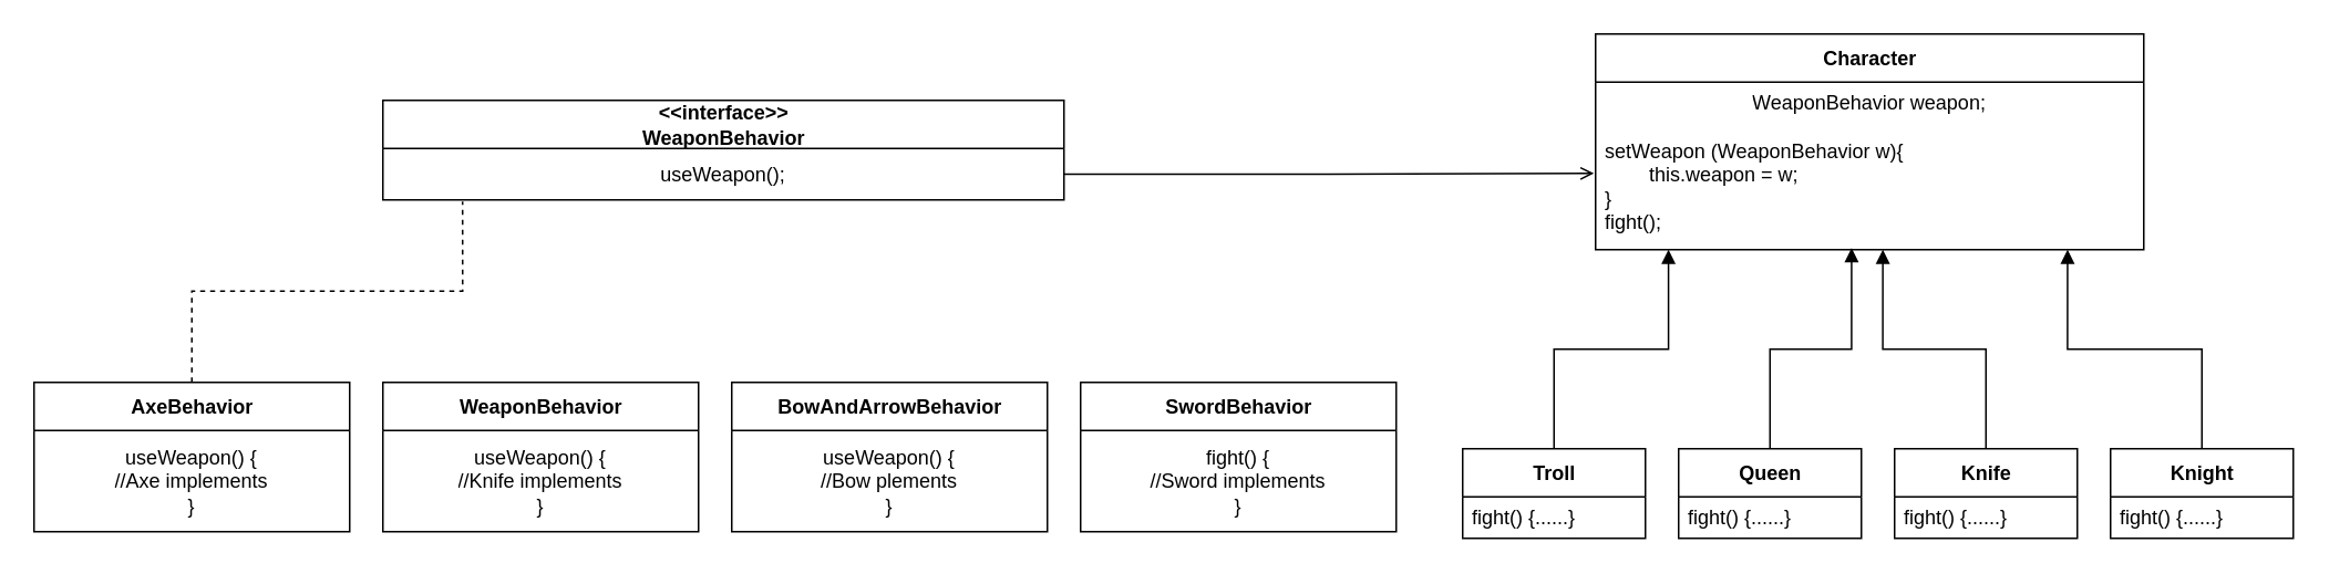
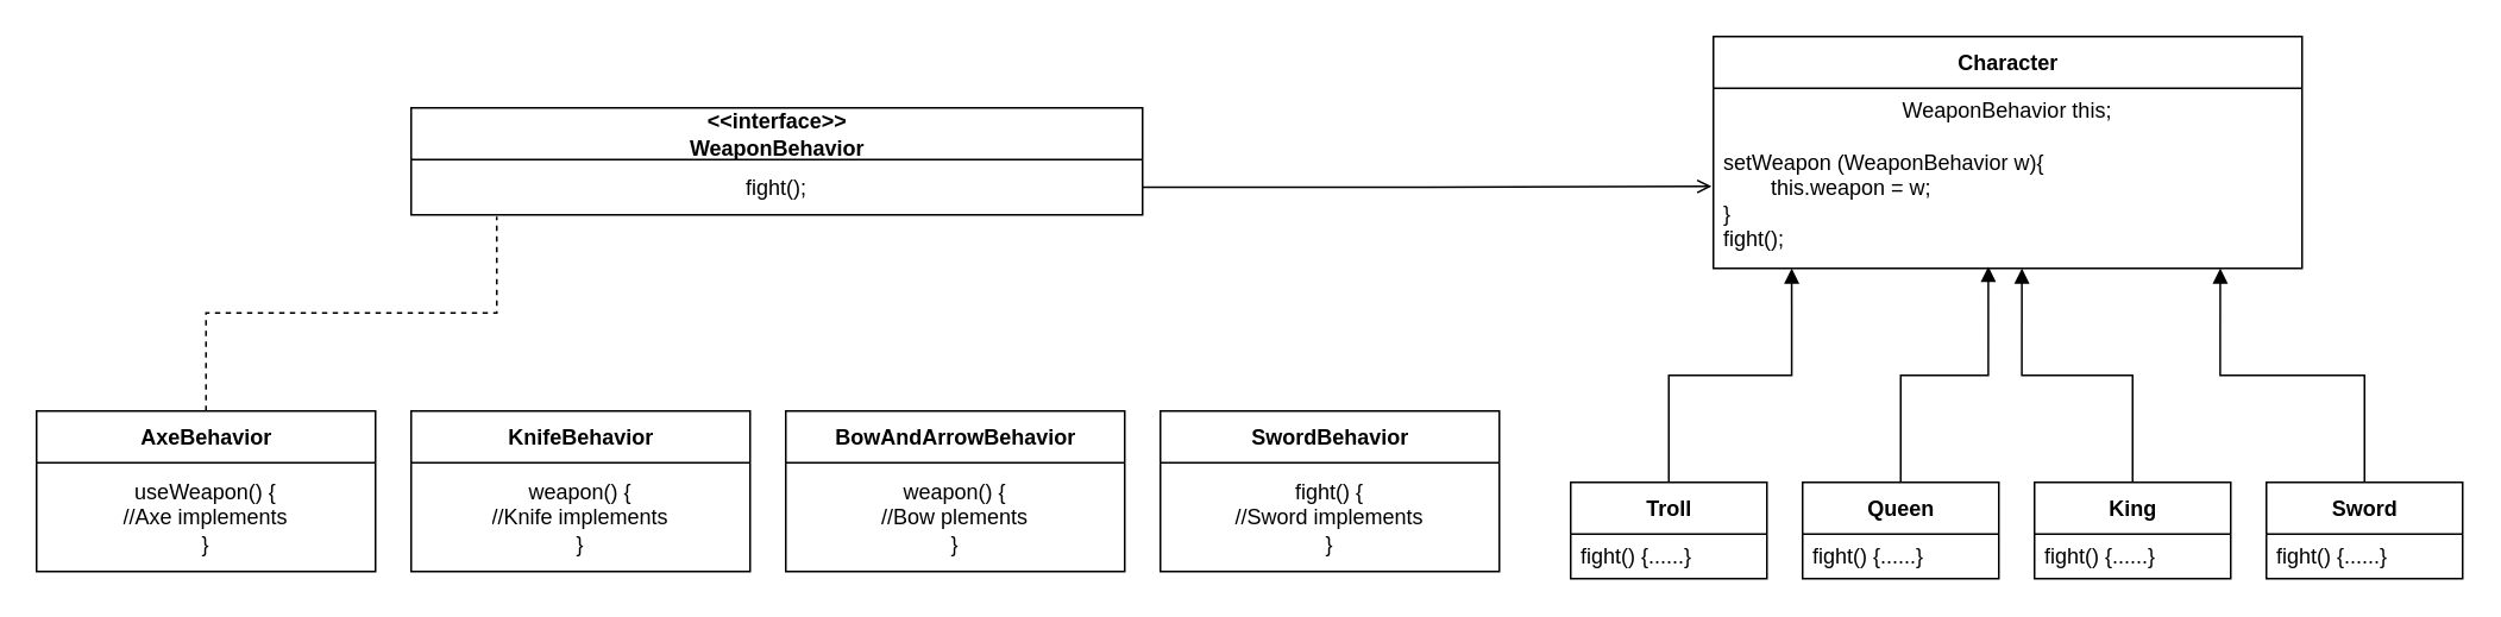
- <mxCell id="14" value="WeaponBehavior weapon;" style="text;html=1;strokeColor=none;fillColor=none;align=center;verticalAlign=middle;spacingLeft=4;spacingRight=4;overflow=hidden;rotatable=0;points=[[0,0.5],[1,0.5]];portConstraint=eastwest;" vertex="1" parent="13"><mxGeometry y="29" width="330" height="25" as="geometry" /></mxCell>
+ <mxCell id="14" value="WeaponBehavior this;" style="text;html=1;strokeColor=none;fillColor=none;align=center;verticalAlign=middle;spacingLeft=4;spacingRight=4;overflow=hidden;rotatable=0;points=[[0,0.5],[1,0.5]];portConstraint=eastwest;" vertex="1" parent="13"><mxGeometry y="29" width="330" height="25" as="geometry" /></mxCell>
- <mxCell id="12" value="useWeapon();" style="text;html=1;strokeColor=none;fillColor=none;align=center;verticalAlign=middle;spacingLeft=4;spacingRight=4;overflow=hidden;rotatable=0;points=[[0,0.5],[1,0.5]];portConstraint=eastwest;" vertex="1" parent="11"><mxGeometry y="29" width="410" height="31" as="geometry" /></mxCell>
+ <mxCell id="12" value="fight();" style="text;html=1;strokeColor=none;fillColor=none;align=center;verticalAlign=middle;spacingLeft=4;spacingRight=4;overflow=hidden;rotatable=0;points=[[0,0.5],[1,0.5]];portConstraint=eastwest;" vertex="1" parent="11"><mxGeometry y="29" width="410" height="31" as="geometry" /></mxCell>
- <mxCell id="2" value="WeaponBehavior" style="swimlane;fontStyle=1;align=center;verticalAlign=middle;childLayout=stackLayout;horizontal=1;startSize=29;horizontalStack=0;resizeParent=1;resizeParentMax=0;resizeLast=0;collapsible=0;marginBottom=0;html=1;" vertex="1" parent="1"><mxGeometry x="230" y="230" width="190" height="90" as="geometry" /></mxCell>
+ <mxCell id="2" value="KnifeBehavior" style="swimlane;fontStyle=1;align=center;verticalAlign=middle;childLayout=stackLayout;horizontal=1;startSize=29;horizontalStack=0;resizeParent=1;resizeParentMax=0;resizeLast=0;collapsible=0;marginBottom=0;html=1;" vertex="1" parent="1"><mxGeometry x="230" y="230" width="190" height="90" as="geometry" /></mxCell>
- <mxCell id="20" value="Knife" style="swimlane;fontStyle=1;align=center;verticalAlign=middle;childLayout=stackLayout;horizontal=1;startSize=29;horizontalStack=0;resizeParent=1;resizeParentMax=0;resizeLast=0;collapsible=0;marginBottom=0;html=1;" vertex="1" parent="1"><mxGeometry x="1140" y="270" width="110" height="54" as="geometry" /></mxCell>
+ <mxCell id="20" value="King" style="swimlane;fontStyle=1;align=center;verticalAlign=middle;childLayout=stackLayout;horizontal=1;startSize=29;horizontalStack=0;resizeParent=1;resizeParentMax=0;resizeLast=0;collapsible=0;marginBottom=0;html=1;" vertex="1" parent="1"><mxGeometry x="1140" y="270" width="110" height="54" as="geometry" /></mxCell>
- <mxCell id="23" value="Knight" style="swimlane;fontStyle=1;align=center;verticalAlign=middle;childLayout=stackLayout;horizontal=1;startSize=29;horizontalStack=0;resizeParent=1;resizeParentMax=0;resizeLast=0;collapsible=0;marginBottom=0;html=1;" vertex="1" parent="1"><mxGeometry x="1270" y="270" width="110" height="54" as="geometry" /></mxCell>
+ <mxCell id="23" value="Sword" style="swimlane;fontStyle=1;align=center;verticalAlign=middle;childLayout=stackLayout;horizontal=1;startSize=29;horizontalStack=0;resizeParent=1;resizeParentMax=0;resizeLast=0;collapsible=0;marginBottom=0;html=1;" vertex="1" parent="1"><mxGeometry x="1270" y="270" width="110" height="54" as="geometry" /></mxCell>
- <mxCell id="3" value="useWeapon() {&lt;br&gt;//Knife implements&lt;br&gt;}" style="text;html=1;strokeColor=none;fillColor=none;align=center;verticalAlign=middle;spacingLeft=4;spacingRight=4;overflow=hidden;rotatable=0;points=[[0,0.5],[1,0.5]];portConstraint=eastwest;" vertex="1" parent="2"><mxGeometry y="29" width="190" height="61" as="geometry" /></mxCell>
+ <mxCell id="3" value="weapon() {&lt;br&gt;//Knife implements&lt;br&gt;}" style="text;html=1;strokeColor=none;fillColor=none;align=center;verticalAlign=middle;spacingLeft=4;spacingRight=4;overflow=hidden;rotatable=0;points=[[0,0.5],[1,0.5]];portConstraint=eastwest;" vertex="1" parent="2"><mxGeometry y="29" width="190" height="61" as="geometry" /></mxCell>
- <mxCell id="5" value="useWeapon() {&lt;br&gt;//Bow plements&lt;br&gt;}" style="text;html=1;strokeColor=none;fillColor=none;align=center;verticalAlign=middle;spacingLeft=4;spacingRight=4;overflow=hidden;rotatable=0;points=[[0,0.5],[1,0.5]];portConstraint=eastwest;" vertex="1" parent="4"><mxGeometry y="29" width="190" height="61" as="geometry" /></mxCell>
+ <mxCell id="5" value="weapon() {&lt;br&gt;//Bow plements&lt;br&gt;}" style="text;html=1;strokeColor=none;fillColor=none;align=center;verticalAlign=middle;spacingLeft=4;spacingRight=4;overflow=hidden;rotatable=0;points=[[0,0.5],[1,0.5]];portConstraint=eastwest;" vertex="1" parent="4"><mxGeometry y="29" width="190" height="61" as="geometry" /></mxCell>
